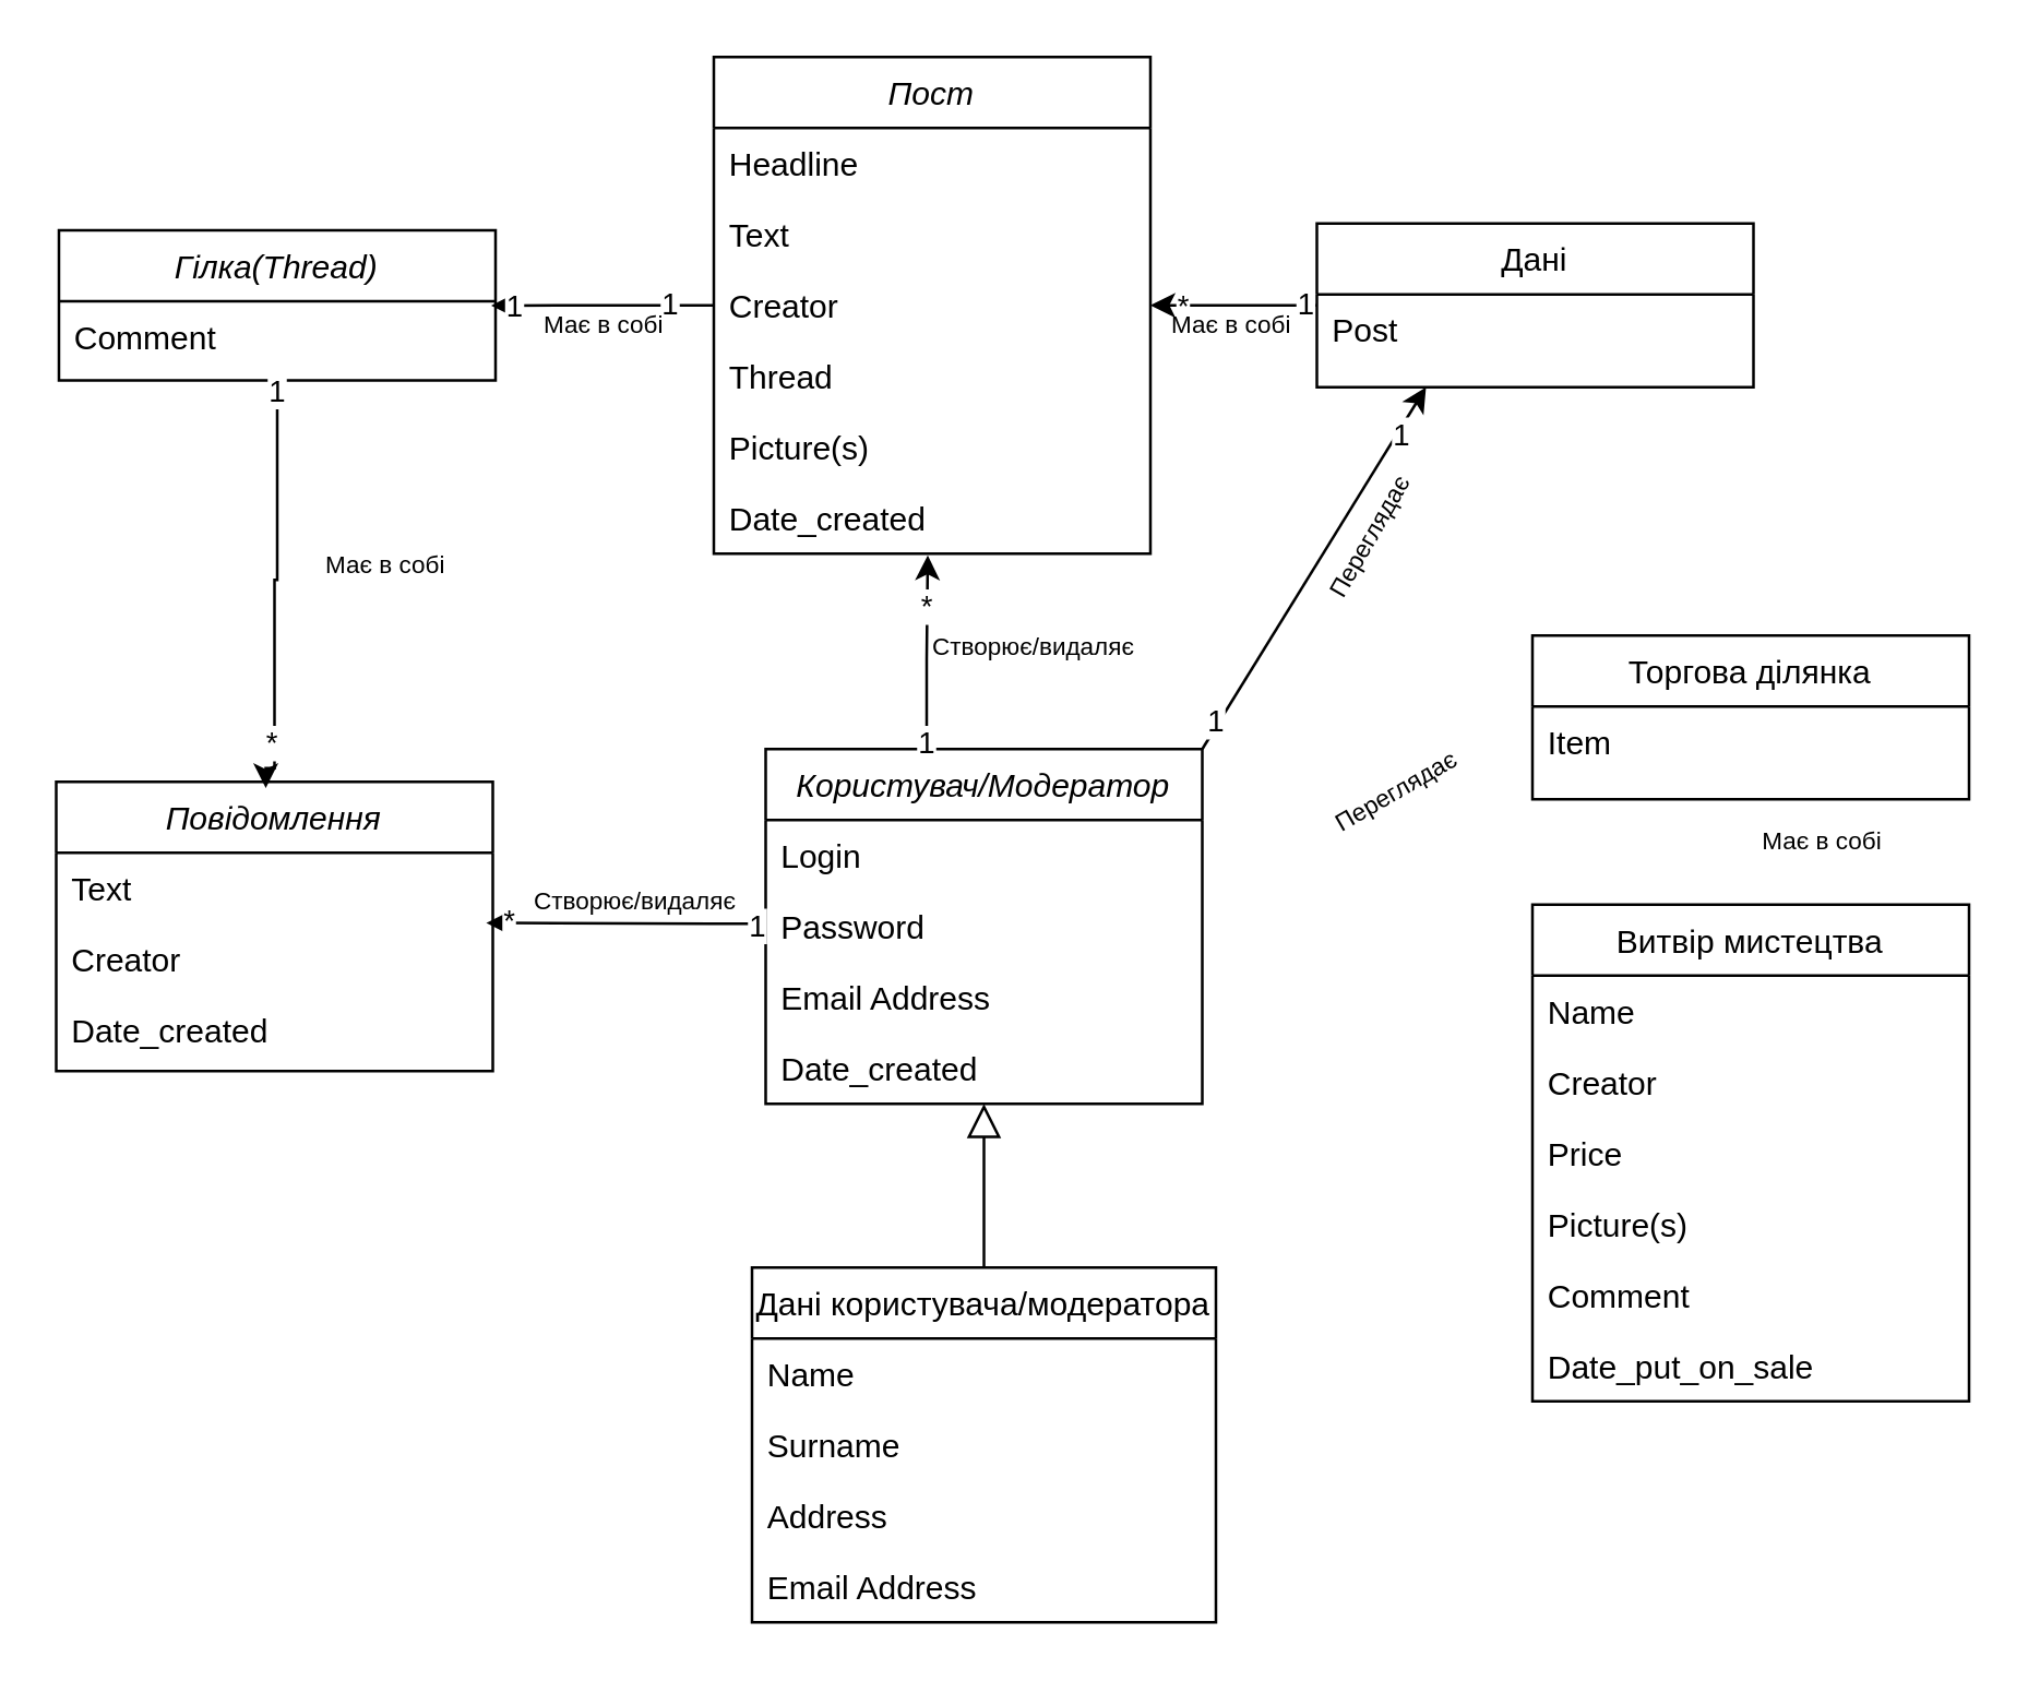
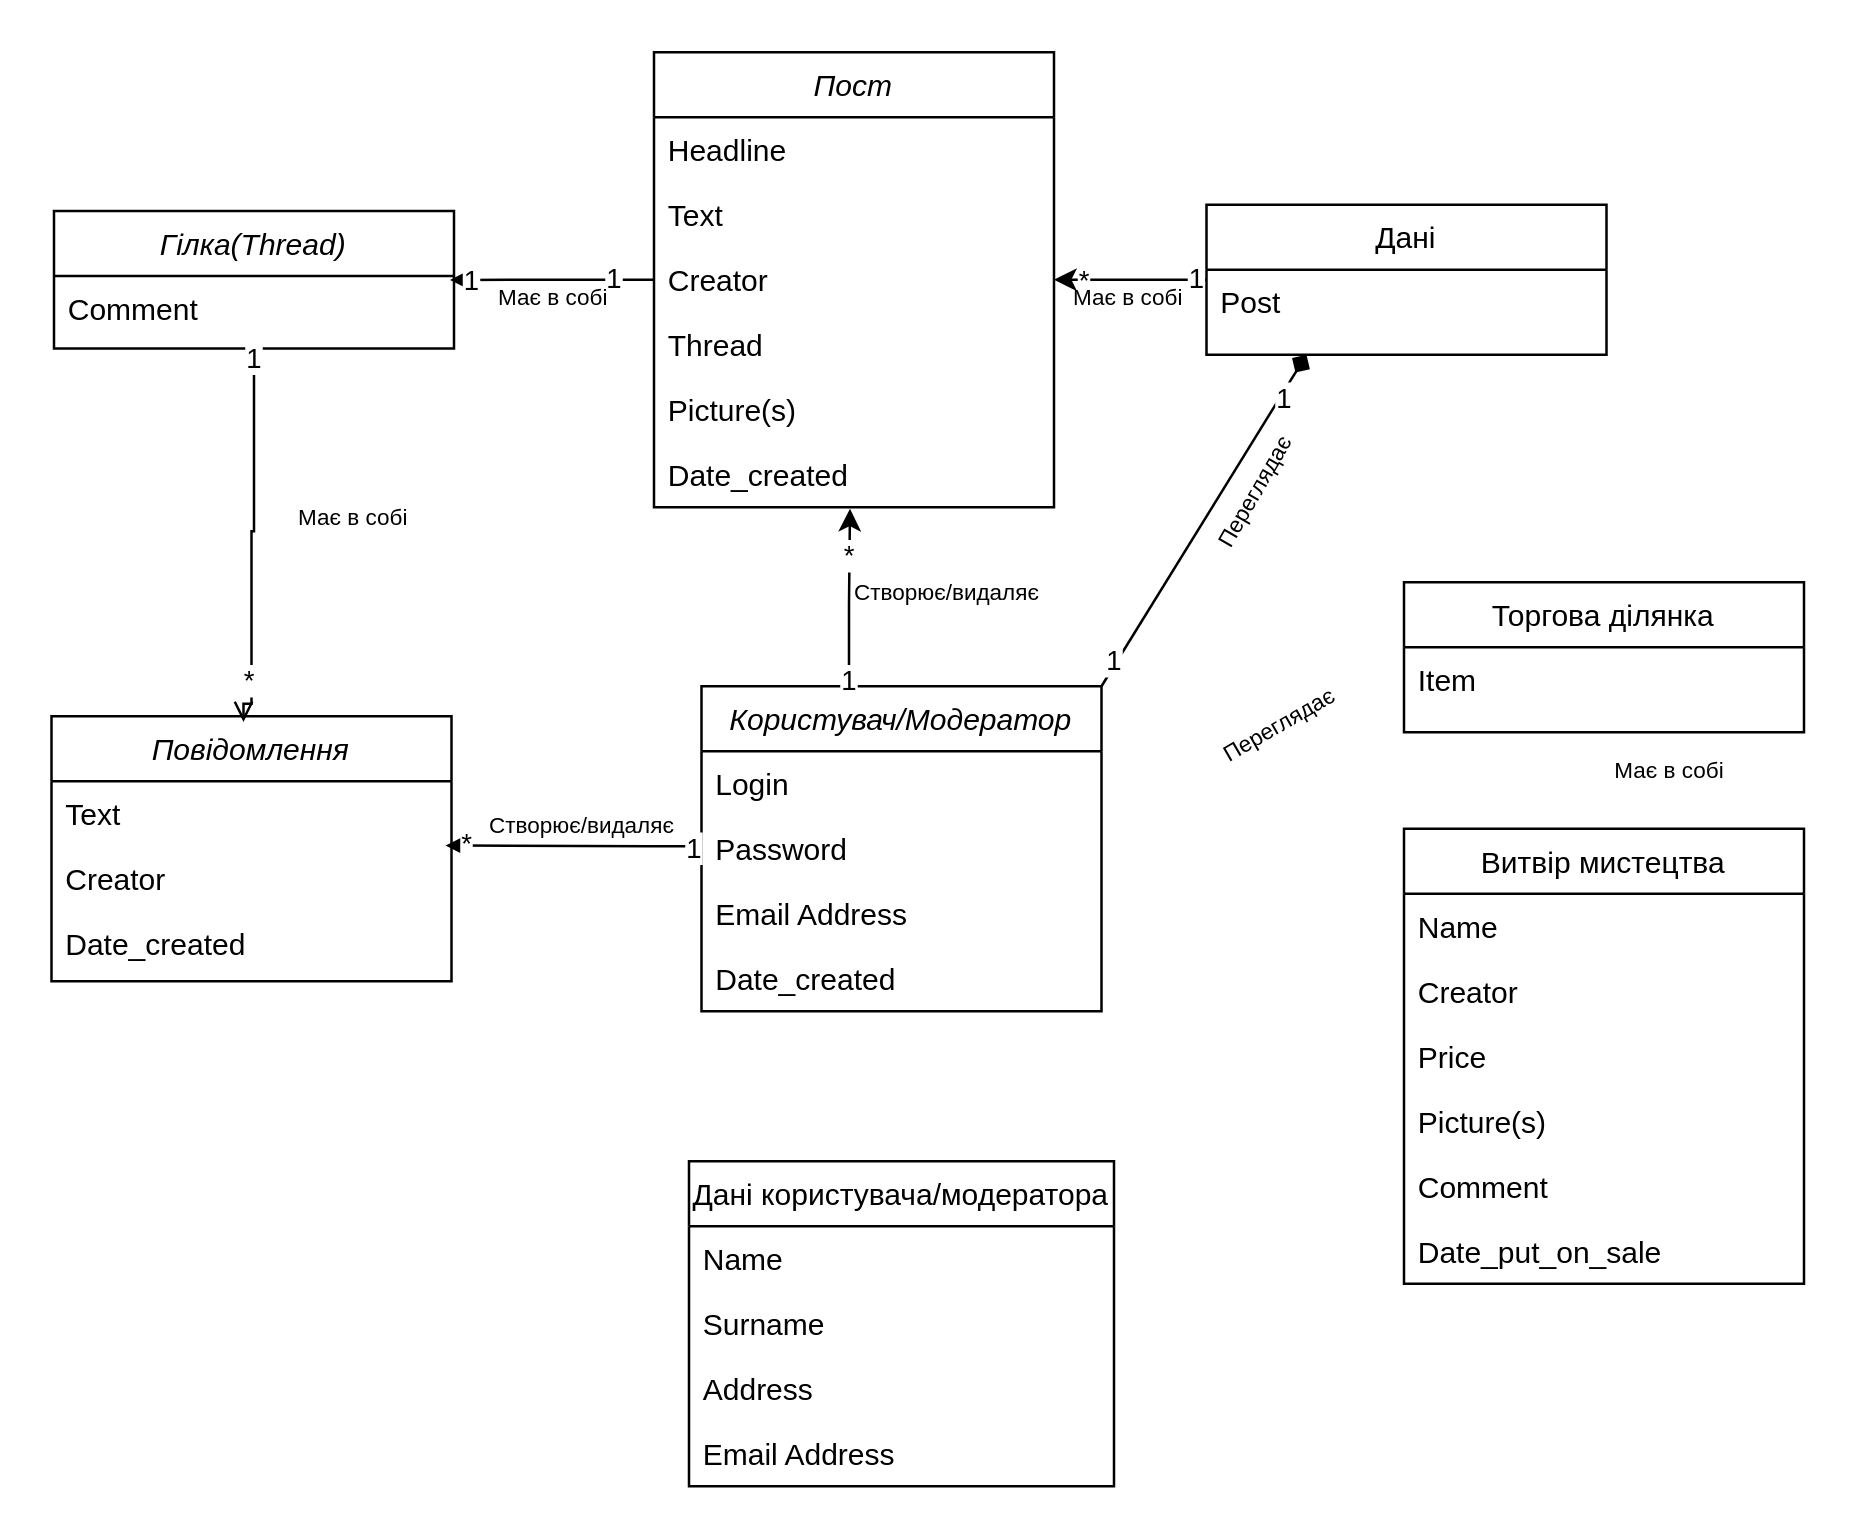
- <mxCell id="55" value="" style="endArrow=classic;html=1;rounded=0;exitX=1;exitY=0;exitDx=0;exitDy=0;entryX=0.25;entryY=1;entryDx=0;entryDy=0;" edge="1" parent="1" source="2" target="52"><mxGeometry width="50" height="50" relative="1" as="geometry"><mxPoint x="591" y="381" as="sourcePoint" /><mxPoint x="641" y="331" as="targetPoint" /></mxGeometry></mxCell>
+ <mxCell id="55" value="" style="endArrow=diamond;html=1;rounded=0;exitX=1;exitY=0;exitDx=0;exitDy=0;entryX=0.25;entryY=1;entryDx=0;entryDy=0;" edge="1" parent="1" source="2" target="52"><mxGeometry width="50" height="50" relative="1" as="geometry"><mxPoint x="591" y="381" as="sourcePoint" /><mxPoint x="641" y="331" as="targetPoint" /></mxGeometry></mxCell>
- <mxCell id="45" style="edgeStyle=orthogonalEdgeStyle;rounded=0;orthogonalLoop=1;jettySize=auto;html=1;entryX=0.48;entryY=0.022;entryDx=0;entryDy=0;entryPerimeter=0;" edge="1" parent="1" source="30" target="41"><mxGeometry relative="1" as="geometry"><Array as="points"><mxPoint x="101" y="212" /><mxPoint x="100" y="212" /><mxPoint x="100" y="281" /><mxPoint x="97" y="281" /></Array></mxGeometry></mxCell>
+ <mxCell id="45" style="edgeStyle=orthogonalEdgeStyle;rounded=0;orthogonalLoop=1;jettySize=auto;html=1;entryX=0.48;entryY=0.022;entryDx=0;entryDy=0;entryPerimeter=0;endArrow=open;" edge="1" parent="1" source="30" target="41"><mxGeometry relative="1" as="geometry"><Array as="points"><mxPoint x="101" y="212" /><mxPoint x="100" y="212" /><mxPoint x="100" y="281" /><mxPoint x="97" y="281" /></Array></mxGeometry></mxCell>
- <mxCell id="12" value="" style="endArrow=block;endSize=10;endFill=0;shadow=0;strokeWidth=1;rounded=0;edgeStyle=elbowEdgeStyle;elbow=vertical;" parent="1" source="7" target="2" edge="1"><mxGeometry width="160" relative="1" as="geometry"><mxPoint x="260" y="357" as="sourcePoint" /><mxPoint x="260" y="357" as="targetPoint" /></mxGeometry></mxCell>
